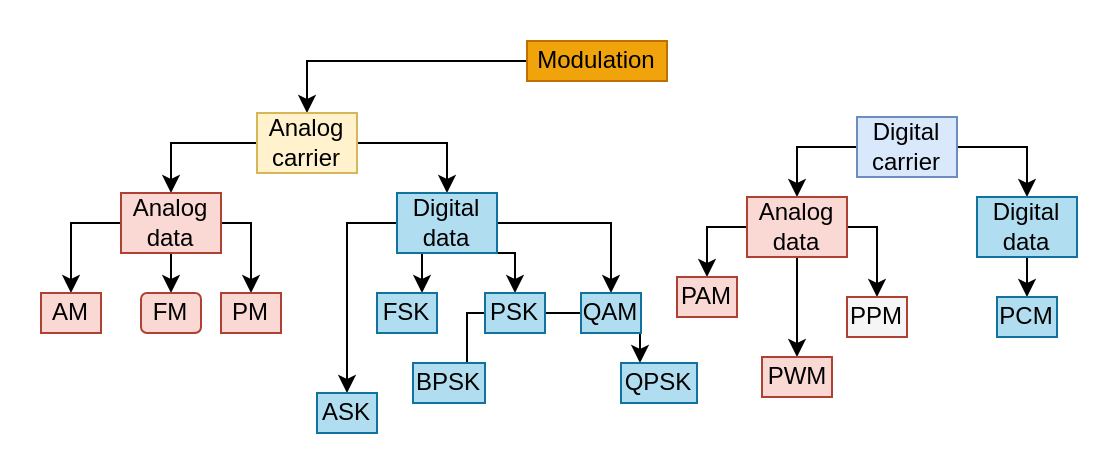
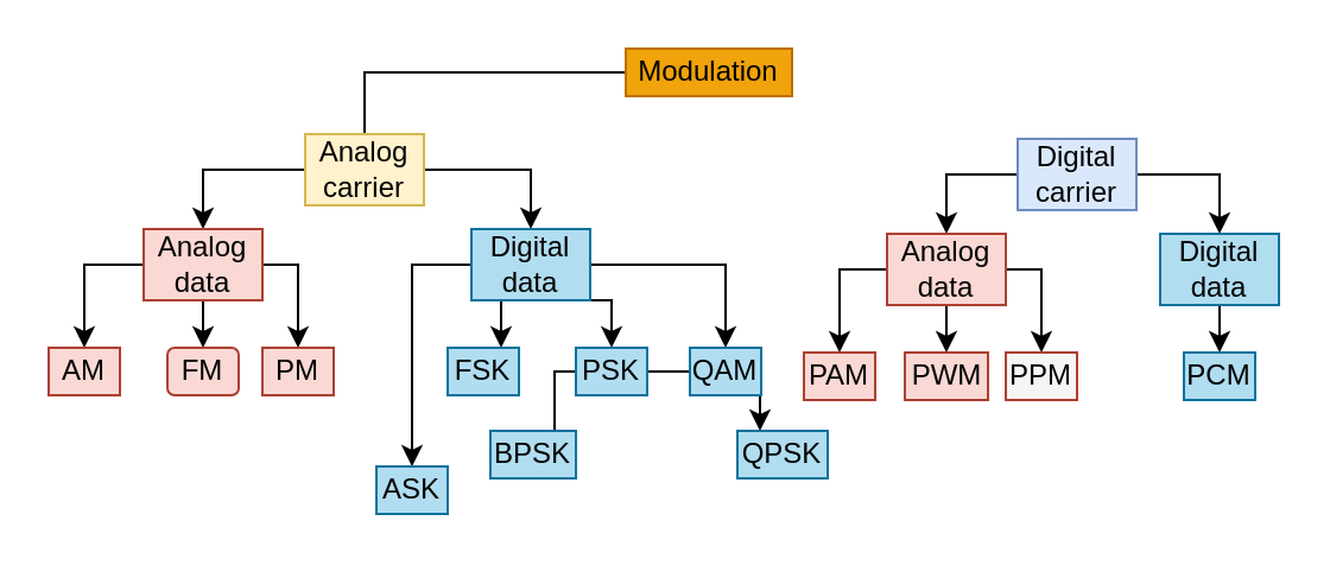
- <mxCell id="2" style="edgeStyle=orthogonalEdgeStyle;rounded=0;orthogonalLoop=1;jettySize=auto;html=1;exitX=0;exitY=0.5;exitDx=0;exitDy=0;entryX=0.5;entryY=0;entryDx=0;entryDy=0;" parent="1" source="3" target="9" edge="1"><mxGeometry relative="1" as="geometry" /></mxCell>
+ <mxCell id="2" style="edgeStyle=orthogonalEdgeStyle;rounded=0;orthogonalLoop=1;jettySize=auto;html=1;exitX=0;exitY=0.5;exitDx=0;exitDy=0;entryX=0.5;entryY=0;entryDx=0;entryDy=0;endArrow=none;" parent="1" source="3" target="9" edge="1"><mxGeometry relative="1" as="geometry" /></mxCell>
- <mxCell id="34" value="PAM" style="rounded=0;whiteSpace=wrap;html=1;fillColor=#fad9d5;strokeColor=#ae4132;" parent="1" vertex="1"><mxGeometry x="338" y="138" width="30" height="20" as="geometry" /></mxCell>
+ <mxCell id="34" value="PAM" style="rounded=0;whiteSpace=wrap;html=1;fillColor=#fad9d5;strokeColor=#ae4132;" parent="1" vertex="1"><mxGeometry x="338" y="148" width="30" height="20" as="geometry" /></mxCell>
- <mxCell id="35" value="PWM" style="rounded=0;whiteSpace=wrap;html=1;fillColor=#fad9d5;strokeColor=#ae4132;" parent="1" vertex="1"><mxGeometry x="380.5" y="178" width="35" height="20" as="geometry" /></mxCell>
+ <mxCell id="35" value="PWM" style="rounded=0;whiteSpace=wrap;html=1;fillColor=#fad9d5;strokeColor=#ae4132;" parent="1" vertex="1"><mxGeometry x="380.5" y="148" width="35" height="20" as="geometry" /></mxCell>
